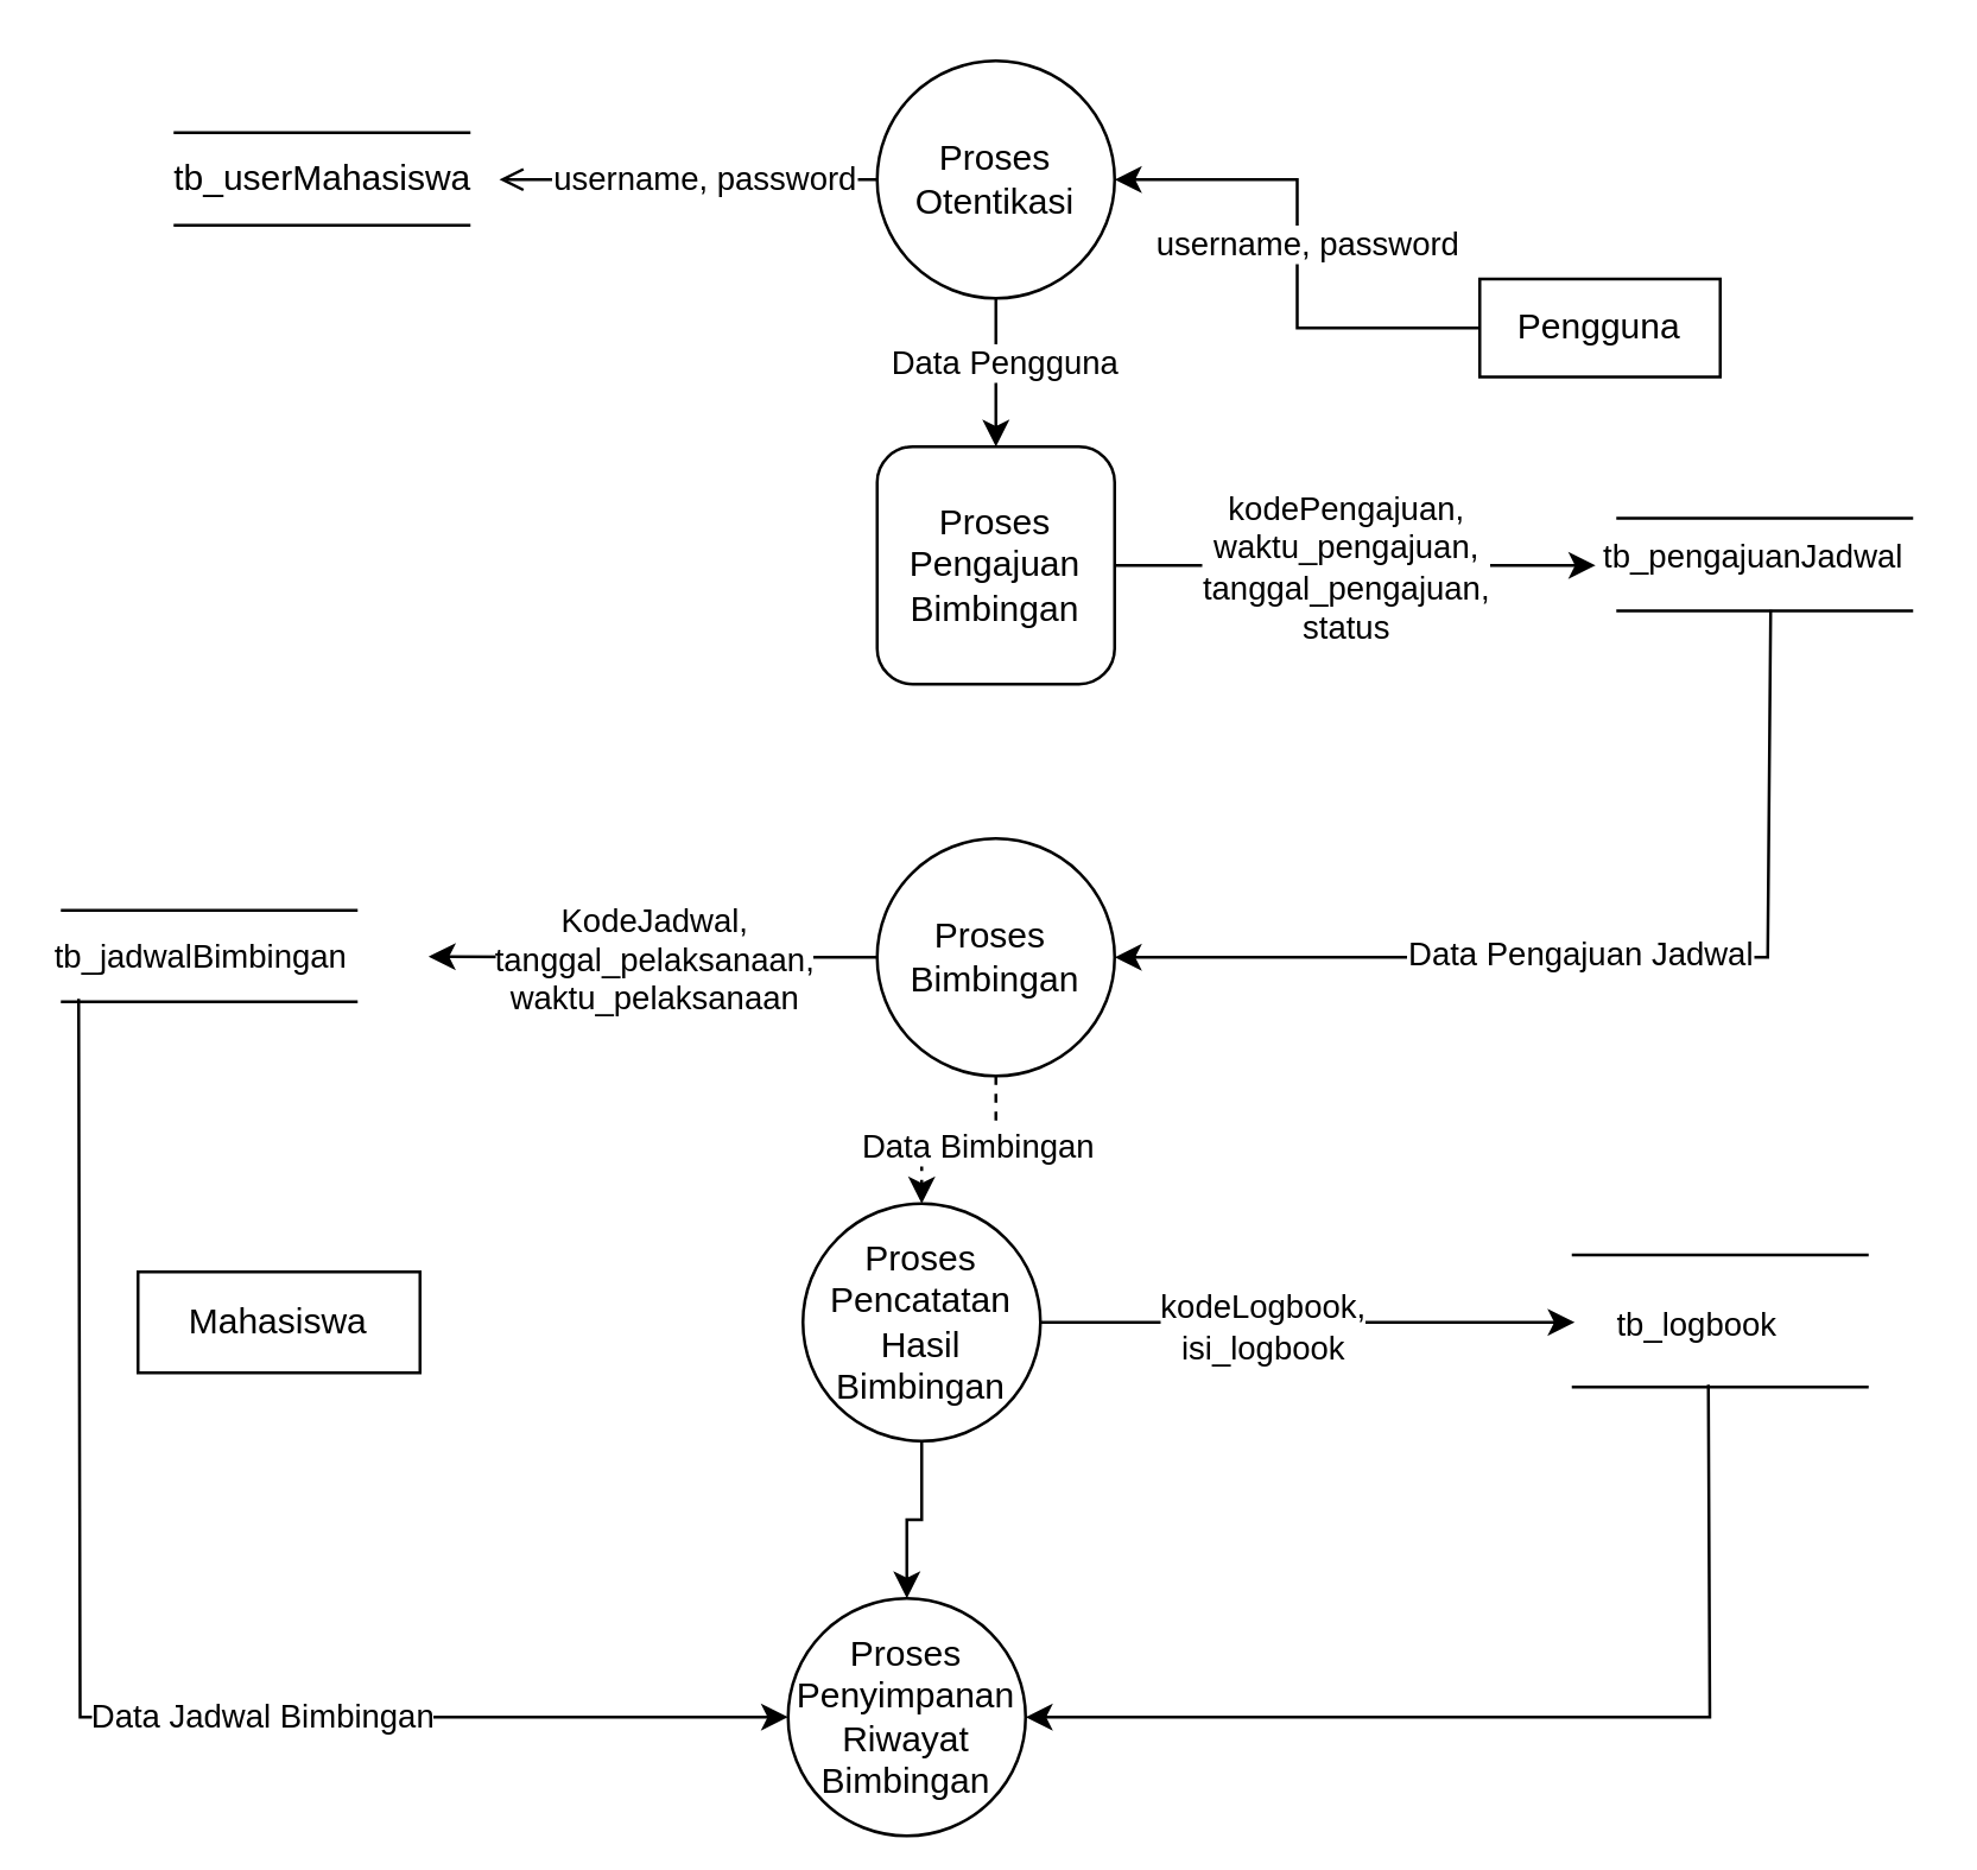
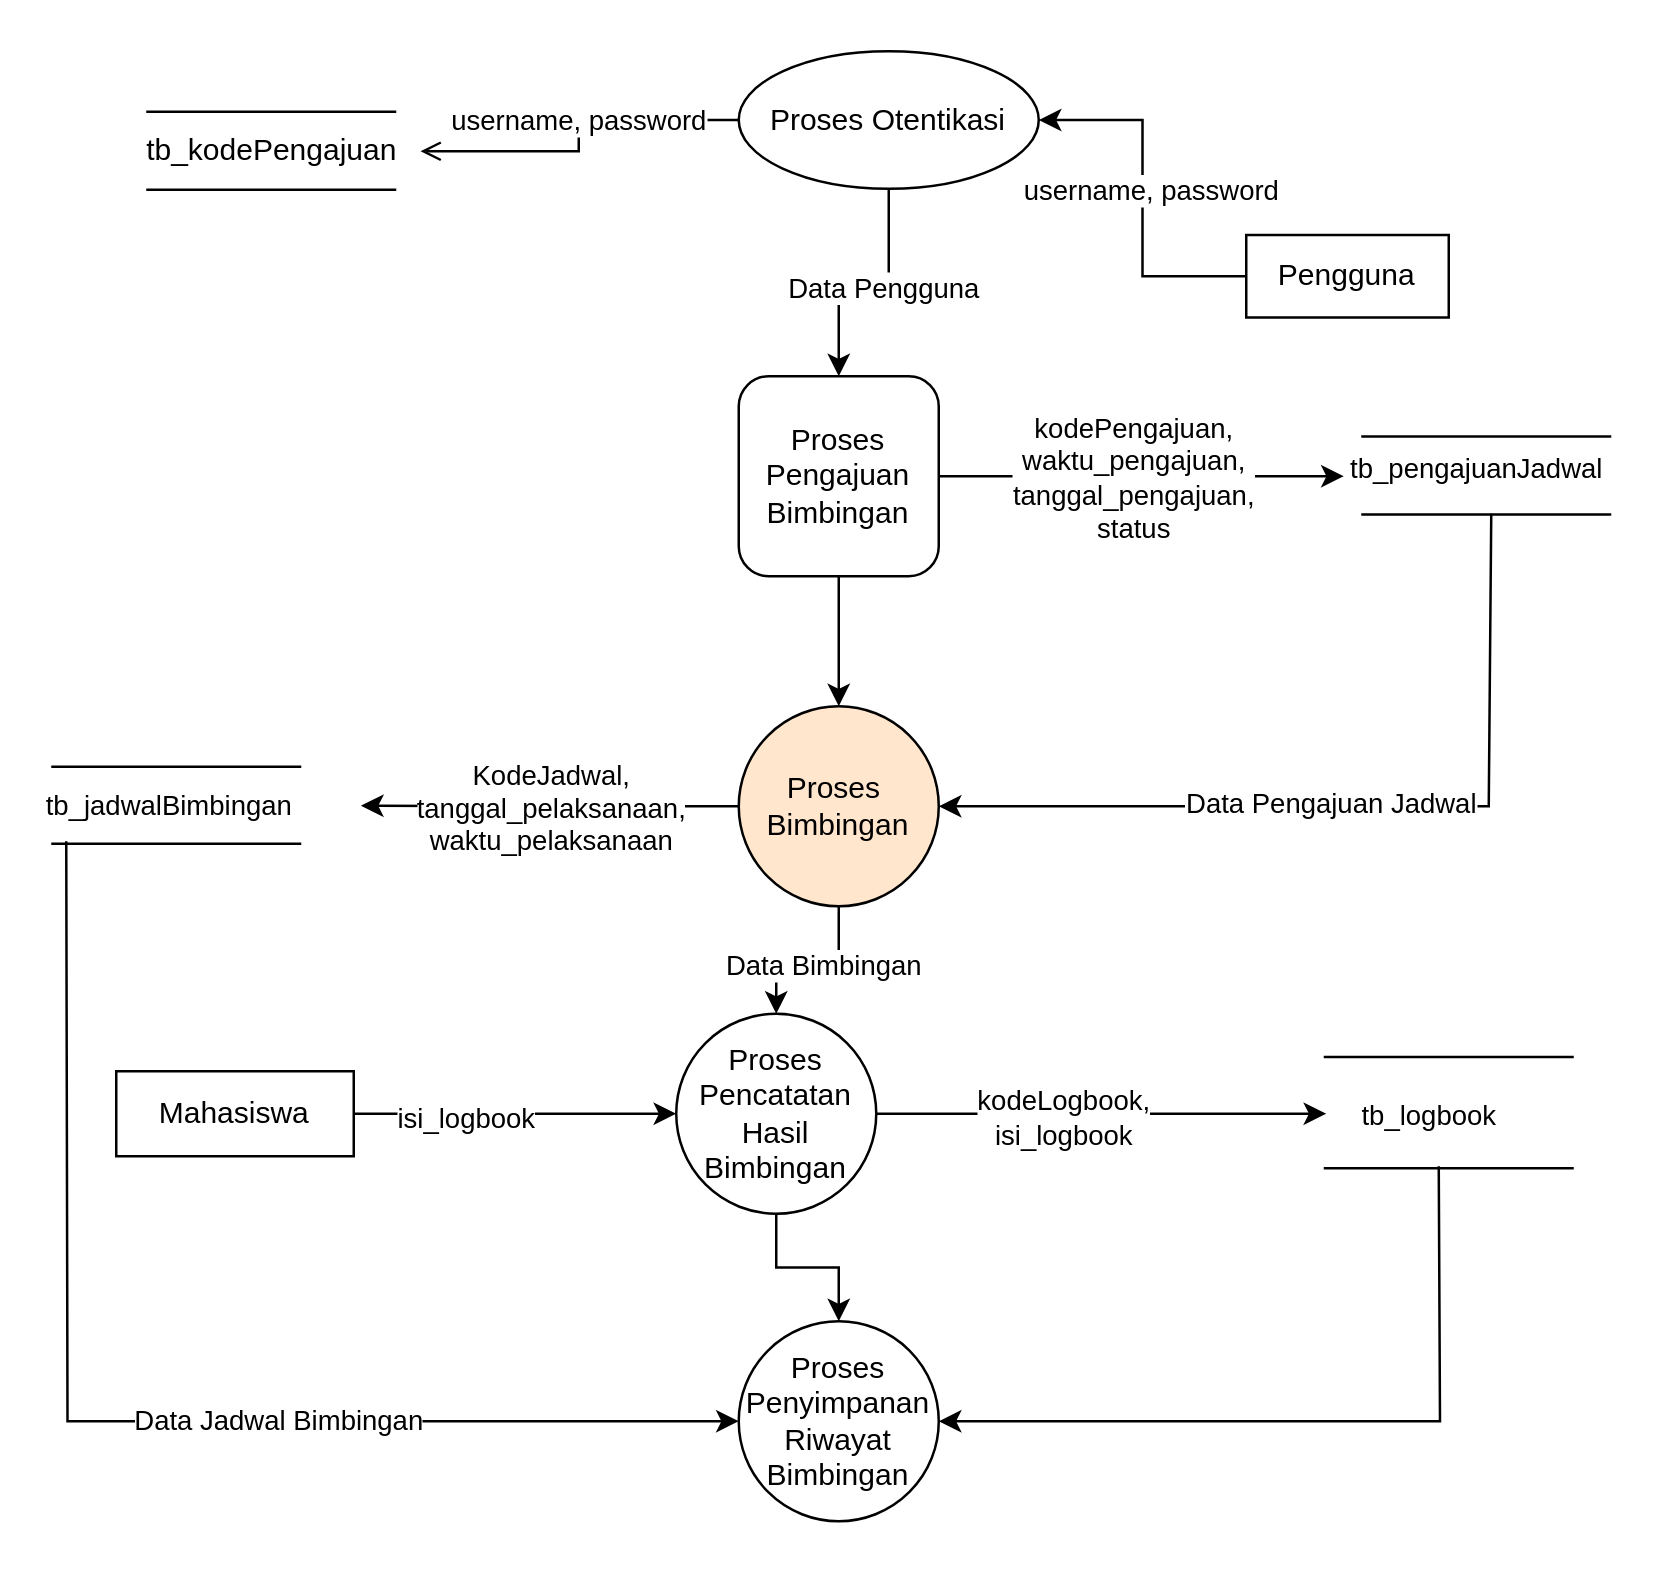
- <mxCell id="23" value="tb_userMahasiswa" style="text;html=1;align=center;verticalAlign=middle;resizable=0;points=[];autosize=1;strokeColor=none;fillColor=none;" vertex="1" parent="1"><mxGeometry x="49" y="47" width="118" height="26" as="geometry" /></mxCell>
+ <mxCell id="23" value="tb_kodePengajuan" style="text;html=1;align=center;verticalAlign=middle;resizable=0;points=[];autosize=1;strokeColor=none;fillColor=none;" vertex="1" parent="1"><mxGeometry x="49" y="47" width="118" height="26" as="geometry" /></mxCell>
- <mxCell id="4" value="Proses Otentikasi" style="ellipse;whiteSpace=wrap;html=1;aspect=fixed;" vertex="1" parent="1"><mxGeometry x="295" y="20" width="80" height="80" as="geometry" /></mxCell>
+ <mxCell id="4" value="Proses Otentikasi" style="ellipse;whiteSpace=wrap;html=1;aspect=fixed;" vertex="1" parent="1"><mxGeometry x="295" y="20" width="120" height="55" as="geometry" /></mxCell>
+ <mxCell id="5" style="edgeStyle=orthogonalEdgeStyle;rounded=0;orthogonalLoop=1;jettySize=auto;html=1;exitX=0.5;exitY=1;exitDx=0;exitDy=0;entryX=0.5;entryY=0;entryDx=0;entryDy=0;" edge="1" parent="1" source="8" target="13"><mxGeometry relative="1" as="geometry" /></mxCell>
- <mxCell id="13" value="Proses&amp;nbsp; Bimbingan" style="ellipse;whiteSpace=wrap;html=1;aspect=fixed;" vertex="1" parent="1"><mxGeometry x="295" y="282" width="80" height="80" as="geometry" /></mxCell>
+ <mxCell id="13" value="Proses&amp;nbsp; Bimbingan" style="ellipse;whiteSpace=wrap;html=1;aspect=fixed;fillColor=#ffe6cc;" vertex="1" parent="1"><mxGeometry x="295" y="282" width="80" height="80" as="geometry" /></mxCell>
- <mxCell id="9" style="edgeStyle=orthogonalEdgeStyle;rounded=0;orthogonalLoop=1;jettySize=auto;html=1;entryX=0.5;entryY=0;entryDx=0;entryDy=0;dashed=1;" edge="1" parent="1" source="13" target="17"><mxGeometry relative="1" as="geometry" /></mxCell>
+ <mxCell id="9" style="edgeStyle=orthogonalEdgeStyle;rounded=0;orthogonalLoop=1;jettySize=auto;html=1;entryX=0.5;entryY=0;entryDx=0;entryDy=0;" edge="1" parent="1" source="13" target="17"><mxGeometry relative="1" as="geometry" /></mxCell>
+ <mxCell id="35" style="edgeStyle=orthogonalEdgeStyle;rounded=0;orthogonalLoop=1;jettySize=auto;html=1;" edge="1" parent="1" source="37" target="17"><mxGeometry relative="1" as="geometry" /></mxCell>
+ <mxCell id="36" value="isi_logbook" style="edgeLabel;html=1;align=center;verticalAlign=middle;resizable=0;points=[];" vertex="1" connectable="0" parent="35"><mxGeometry x="-0.317" y="-1" relative="1" as="geometry"><mxPoint as="offset" /></mxGeometry></mxCell>
- <mxCell id="29" value="Proses Penyimpanan Riwayat Bimbingan" style="ellipse;whiteSpace=wrap;html=1;aspect=fixed;" vertex="1" parent="1"><mxGeometry x="265" y="538" width="80" height="80" as="geometry" /></mxCell>
+ <mxCell id="29" value="Proses Penyimpanan Riwayat Bimbingan" style="ellipse;whiteSpace=wrap;html=1;aspect=fixed;" vertex="1" parent="1"><mxGeometry x="295" y="528" width="80" height="80" as="geometry" /></mxCell>
